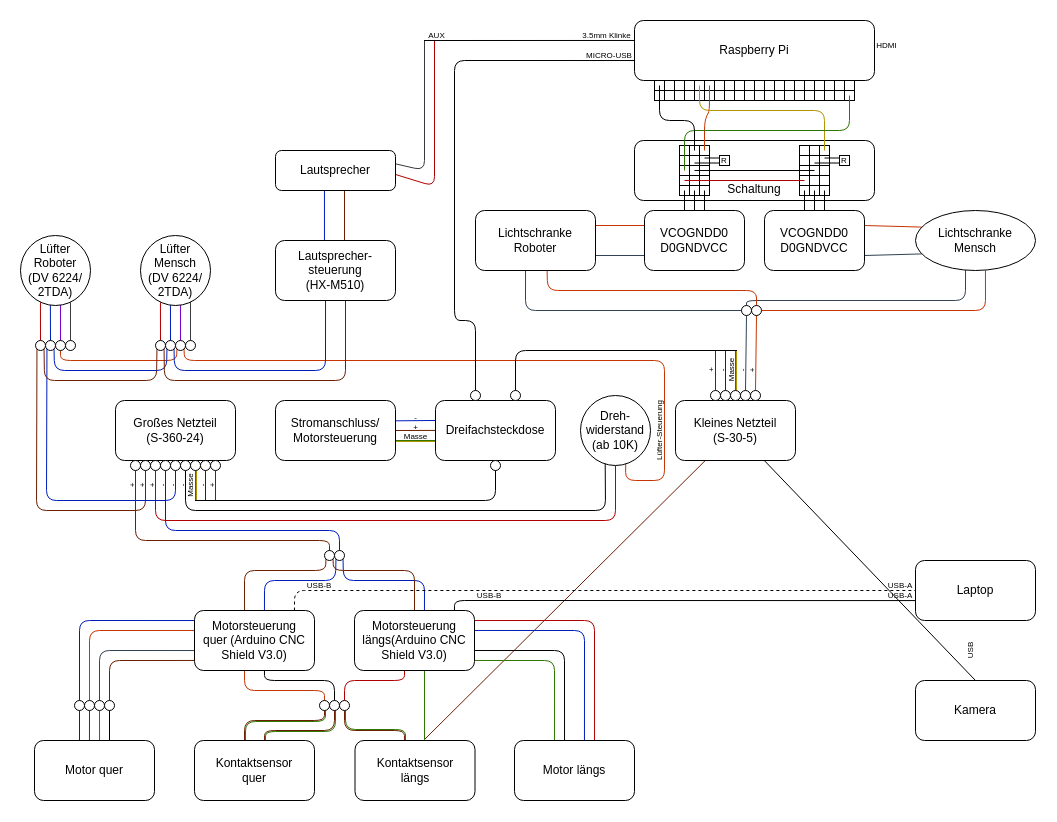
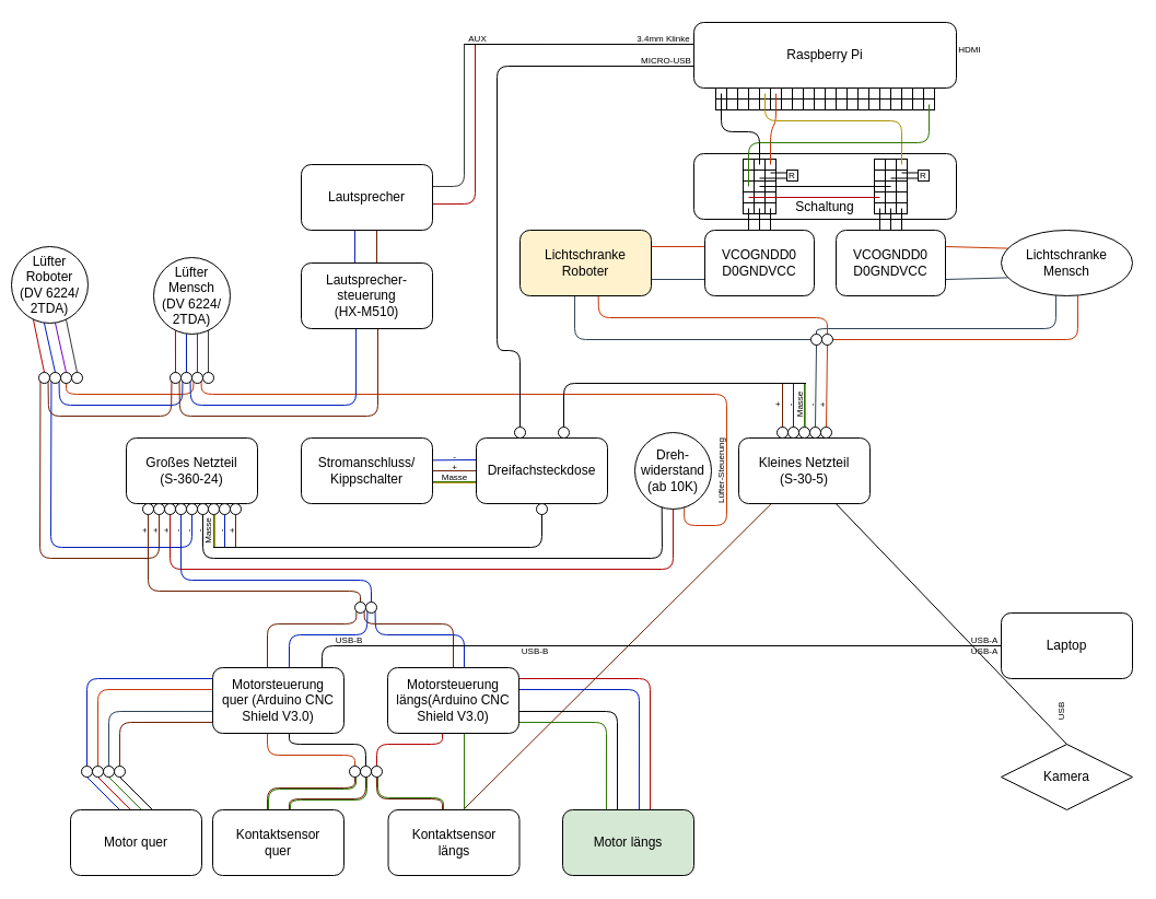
- <mxCell id="55" value="&lt;font style=&quot;font-size: 8px ; line-height: 100%&quot;&gt;3.5mm Klinke&lt;br&gt;&lt;/font&gt;" style="text;html=1;strokeColor=none;fillColor=none;align=center;verticalAlign=middle;whiteSpace=wrap;rounded=0;" parent="1" vertex="1"><mxGeometry x="579" y="29" width="55" height="10" as="geometry" /></mxCell>
+ <mxCell id="55" value="&lt;font style=&quot;font-size: 8px ; line-height: 100%&quot;&gt;3.4mm Klinke&lt;br&gt;&lt;/font&gt;" style="text;html=1;strokeColor=none;fillColor=none;align=center;verticalAlign=middle;whiteSpace=wrap;rounded=0;" parent="1" vertex="1"><mxGeometry x="579" y="29" width="55" height="10" as="geometry" /></mxCell>
- <mxCell id="249" value="Lautsprecher" style="rounded=1;whiteSpace=wrap;html=1;" parent="1" vertex="1"><mxGeometry x="275" y="150" width="120" height="40" as="geometry" /></mxCell>
+ <mxCell id="249" value="Lautsprecher" style="rounded=1;whiteSpace=wrap;html=1;" parent="1" vertex="1"><mxGeometry x="275" y="150" width="120" height="60" as="geometry" /></mxCell>
- <mxCell id="227" value="Lichtschranke Roboter" style="rounded=1;whiteSpace=wrap;html=1;" parent="1" vertex="1"><mxGeometry x="475" y="210" width="120" height="60" as="geometry" /></mxCell>
+ <mxCell id="227" value="Lichtschranke Roboter" style="rounded=1;whiteSpace=wrap;html=1;fillColor=#fff2cc;" parent="1" vertex="1"><mxGeometry x="475" y="210" width="120" height="60" as="geometry" /></mxCell>
- <mxCell id="247" value="&lt;div&gt;Lüfter Roboter&lt;/div&gt;&lt;div&gt;(DV 6224/&lt;/div&gt;&lt;div&gt;2TDA)&lt;br&gt;&lt;/div&gt;" style="ellipse;whiteSpace=wrap;html=1;aspect=fixed;" parent="1" vertex="1"><mxGeometry x="20" y="235" width="70" height="70" as="geometry" /></mxCell>
+ <mxCell id="247" value="&lt;div&gt;Lüfter Roboter&lt;/div&gt;&lt;div&gt;(DV 6224/&lt;/div&gt;&lt;div&gt;2TDA)&lt;br&gt;&lt;/div&gt;" style="ellipse;whiteSpace=wrap;html=1;aspect=fixed;" parent="1" vertex="1"><mxGeometry x="10" y="225" width="70" height="70" as="geometry" /></mxCell>
- <mxCell id="228" value="&lt;div&gt;Stromanschluss/&lt;/div&gt;&lt;div&gt;Motorsteuerung&lt;br&gt;&lt;/div&gt;" style="rounded=1;whiteSpace=wrap;html=1;" parent="1" vertex="1"><mxGeometry x="275" y="400" width="120" height="60" as="geometry" /></mxCell>
+ <mxCell id="228" value="&lt;div&gt;Stromanschluss/&lt;/div&gt;&lt;div&gt;Kippschalter&lt;br&gt;&lt;/div&gt;" style="rounded=1;whiteSpace=wrap;html=1;" parent="1" vertex="1"><mxGeometry x="275" y="400" width="120" height="60" as="geometry" /></mxCell>
- <mxCell id="83" value="" style="endArrow=none;html=1;exitX=0.833;exitY=0;exitDx=0;exitDy=0;exitPerimeter=0;entryX=0;entryY=0.5;entryDx=0;entryDy=0;dashed=1;" parent="1" source="266" target="142" edge="1"><mxGeometry width="50" height="50" relative="1" as="geometry"><mxPoint x="294" y="600" as="sourcePoint" /><mxPoint x="714" y="590" as="targetPoint" /><Array as="points"><mxPoint x="294" y="590" /></Array></mxGeometry></mxCell>
+ <mxCell id="83" value="" style="endArrow=none;html=1;exitX=0.833;exitY=0;exitDx=0;exitDy=0;exitPerimeter=0;entryX=0;entryY=0.5;entryDx=0;entryDy=0;" parent="1" source="266" target="142" edge="1"><mxGeometry width="50" height="50" relative="1" as="geometry"><mxPoint x="294" y="600" as="sourcePoint" /><mxPoint x="714" y="590" as="targetPoint" /><Array as="points"><mxPoint x="294" y="590" /></Array></mxGeometry></mxCell>
- <mxCell id="84" value="" style="endArrow=none;html=1;exitX=0.833;exitY=0;exitDx=0;exitDy=0;exitPerimeter=0;entryX=0.003;entryY=0.668;entryDx=0;entryDy=0;entryPerimeter=0;" parent="1" source="268" target="142" edge="1"><mxGeometry width="50" height="50" relative="1" as="geometry"><mxPoint x="454" y="600" as="sourcePoint" /><mxPoint x="914" y="600" as="targetPoint" /><Array as="points"><mxPoint x="454" y="600" /></Array></mxGeometry></mxCell>
- <mxCell id="143" value="Kamera" style="rounded=1;whiteSpace=wrap;html=1;" parent="1" vertex="1"><mxGeometry x="915" y="680" width="120" height="60" as="geometry" /></mxCell>
+ <mxCell id="143" value="Kamera" style="rhombus;whiteSpace=wrap;html=1;" parent="1" vertex="1"><mxGeometry x="915" y="680" width="120" height="60" as="geometry" /></mxCell>
- <mxCell id="285" value="&lt;div&gt;Motor quer&lt;br&gt;&lt;/div&gt;" style="rounded=1;whiteSpace=wrap;html=1;" parent="1" vertex="1"><mxGeometry x="34" y="740" width="120" height="60" as="geometry" /></mxCell>
+ <mxCell id="285" value="&lt;div&gt;Motor quer&lt;br&gt;&lt;/div&gt;" style="rounded=1;whiteSpace=wrap;html=1;" parent="1" vertex="1"><mxGeometry x="64" y="740" width="120" height="60" as="geometry" /></mxCell>
- <mxCell id="278" value="&lt;div&gt;Motor längs&lt;br&gt;&lt;/div&gt;" style="rounded=1;whiteSpace=wrap;html=1;" parent="1" vertex="1"><mxGeometry x="514" y="740" width="120" height="60" as="geometry" /></mxCell>
+ <mxCell id="278" value="&lt;div&gt;Motor längs&lt;br&gt;&lt;/div&gt;" style="rounded=1;whiteSpace=wrap;html=1;fillColor=#d5e8d4;" parent="1" vertex="1"><mxGeometry x="514" y="740" width="120" height="60" as="geometry" /></mxCell>
